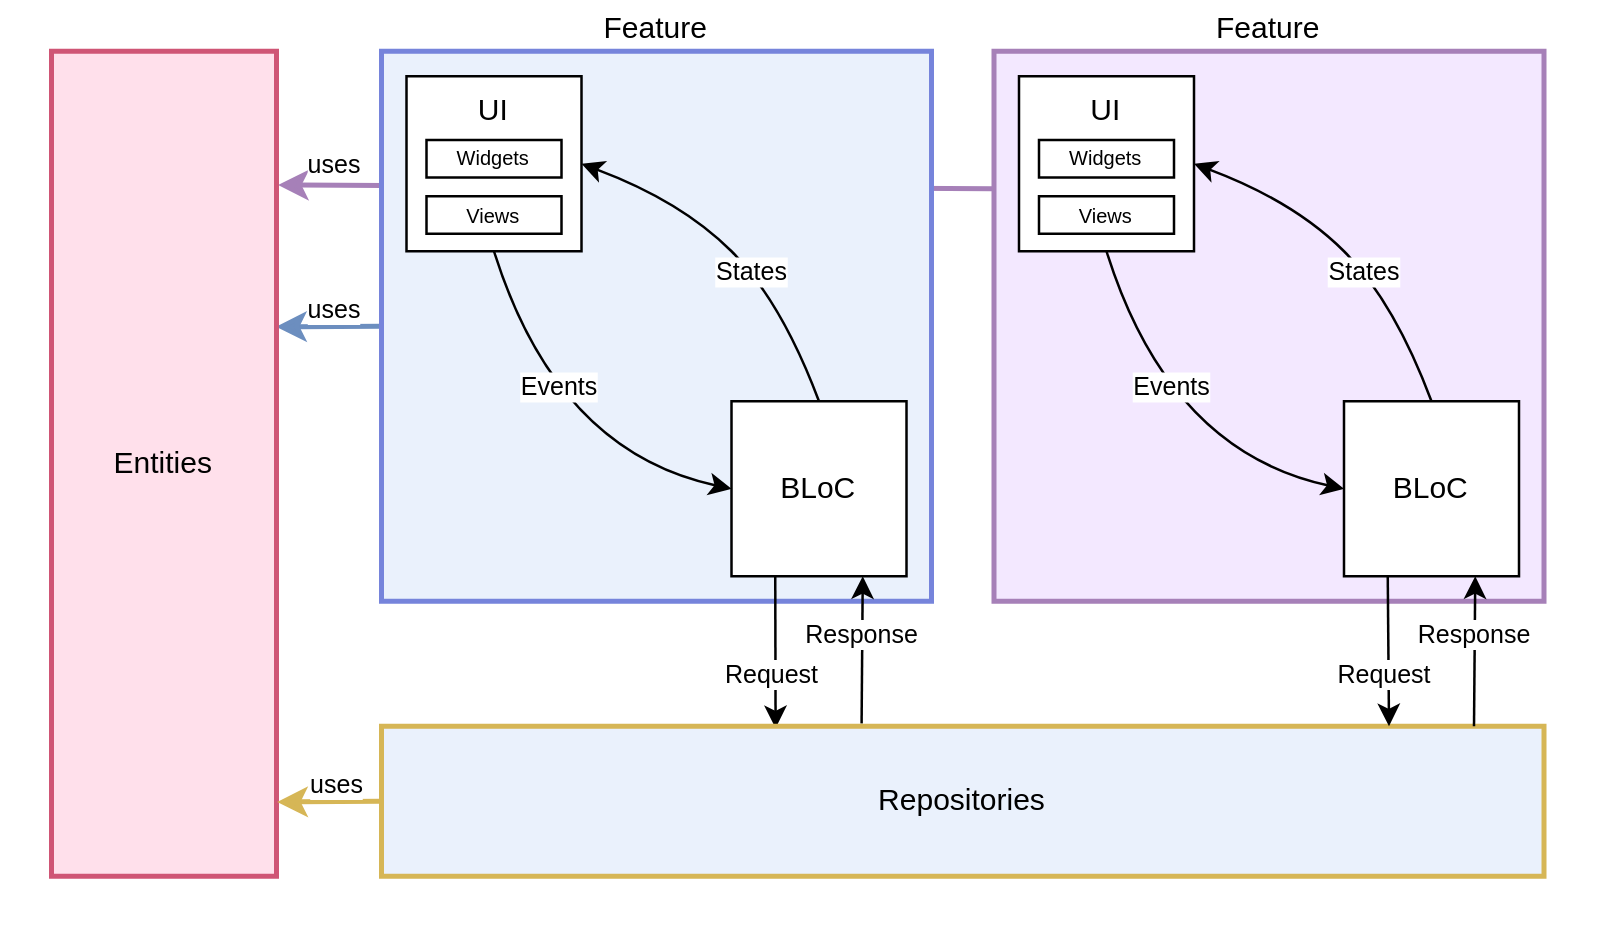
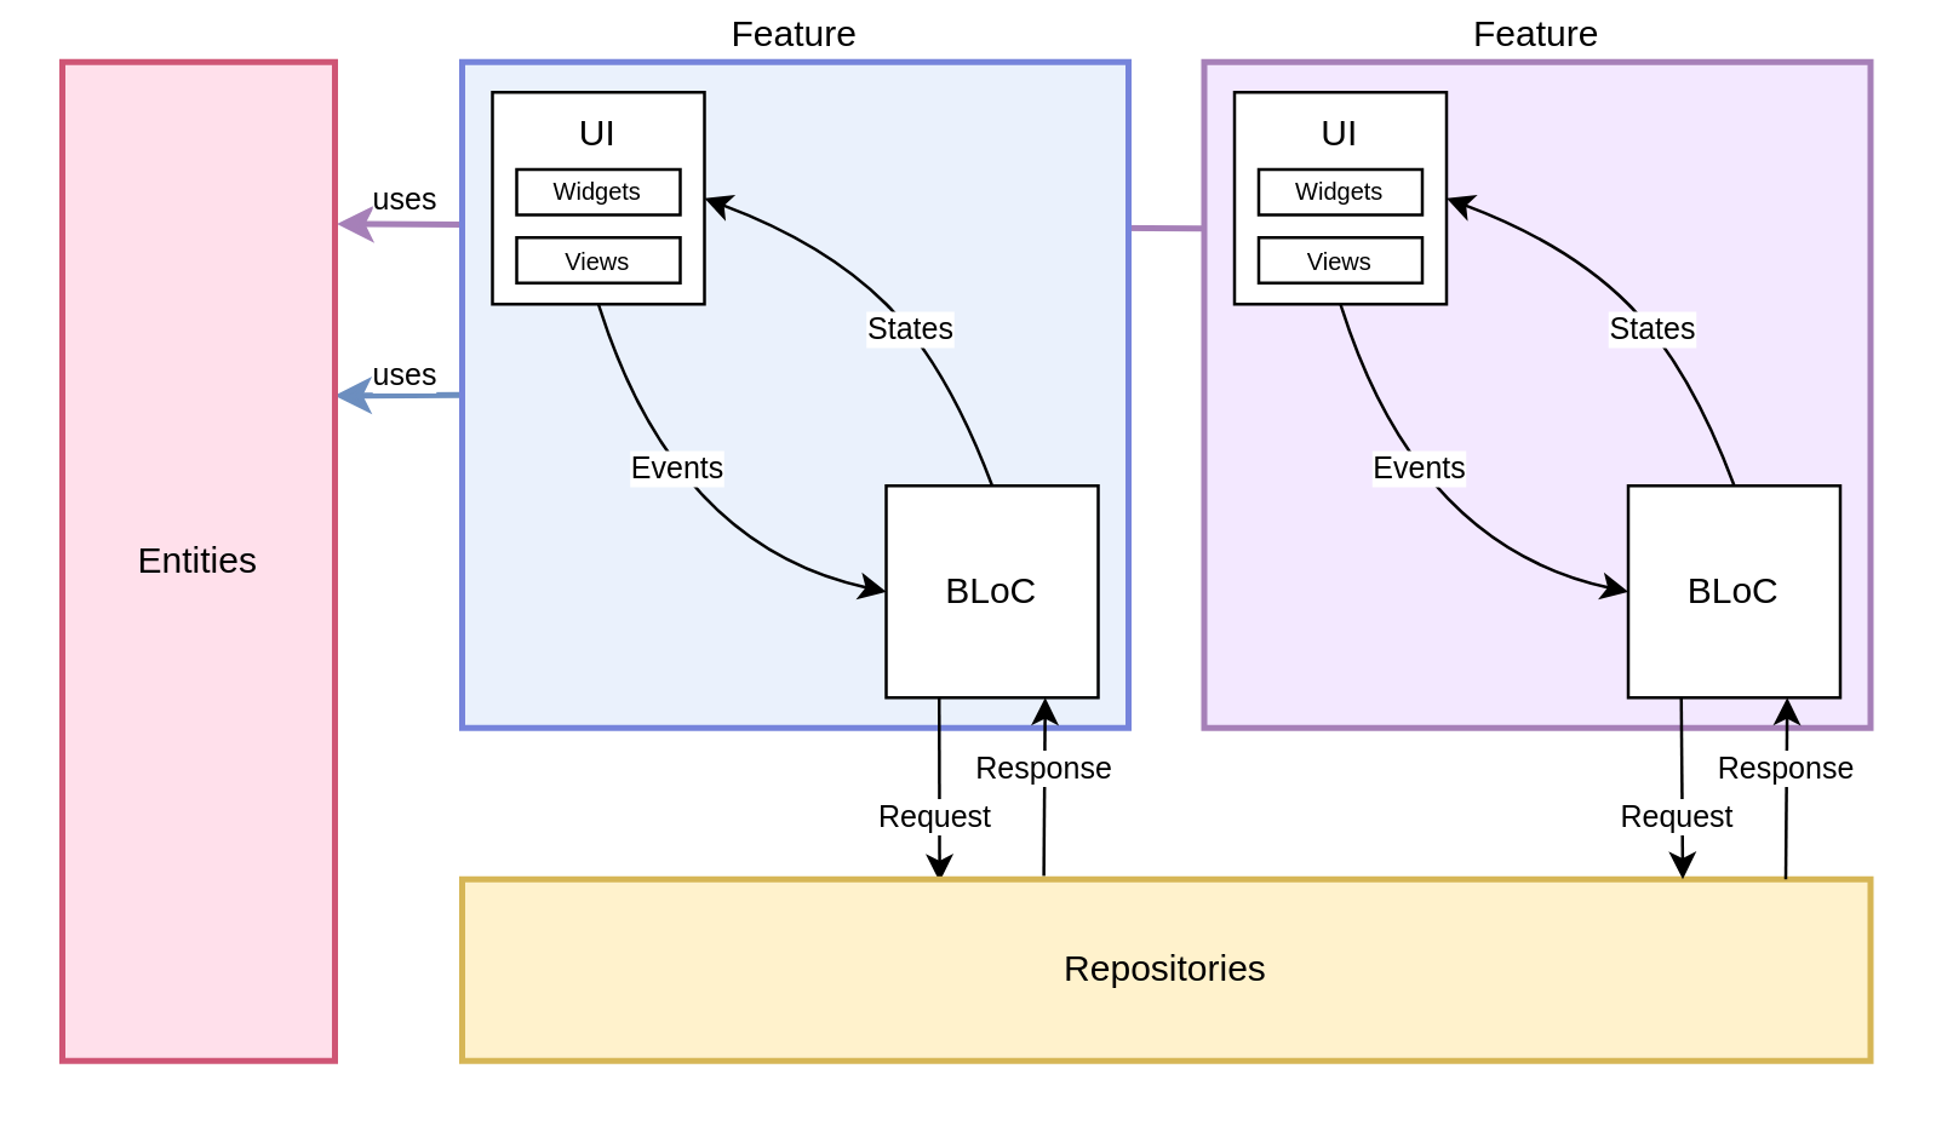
- <mxCell id="22" value="Repositories" style="rounded=0;whiteSpace=wrap;html=1;fontSize=12;verticalAlign=middle;fillColor=#eaf1fc;strokeColor=#d6b656;strokeWidth=2;" vertex="1" parent="1"><mxGeometry x="152" y="290" width="465" height="60" as="geometry" /></mxCell>
+ <mxCell id="22" value="Repositories" style="rounded=0;whiteSpace=wrap;html=1;fontSize=12;verticalAlign=middle;fillColor=#fff2cc;strokeColor=#d6b656;strokeWidth=2;" vertex="1" parent="1"><mxGeometry x="152" y="290" width="465" height="60" as="geometry" /></mxCell>
- <mxCell id="20" style="edgeStyle=none;rounded=0;orthogonalLoop=1;jettySize=auto;html=1;exitX=0;exitY=0.5;exitDx=0;exitDy=0;fontSize=10;startArrow=none;startFill=0;endArrow=classic;endFill=1;entryX=1.003;entryY=0.91;entryDx=0;entryDy=0;entryPerimeter=0;fillColor=#fff2cc;strokeColor=#d6b656;strokeWidth=2;" edge="1" parent="1" source="22" target="19"><mxGeometry relative="1" as="geometry"><mxPoint x="107" y="320" as="targetPoint" /></mxGeometry></mxCell>
- <mxCell id="21" value="uses" style="edgeLabel;html=1;align=center;verticalAlign=middle;resizable=0;points=[];fontSize=10;" vertex="1" connectable="0" parent="20"><mxGeometry x="-0.368" relative="1" as="geometry"><mxPoint x="-6" y="-8" as="offset" /></mxGeometry></mxCell>
